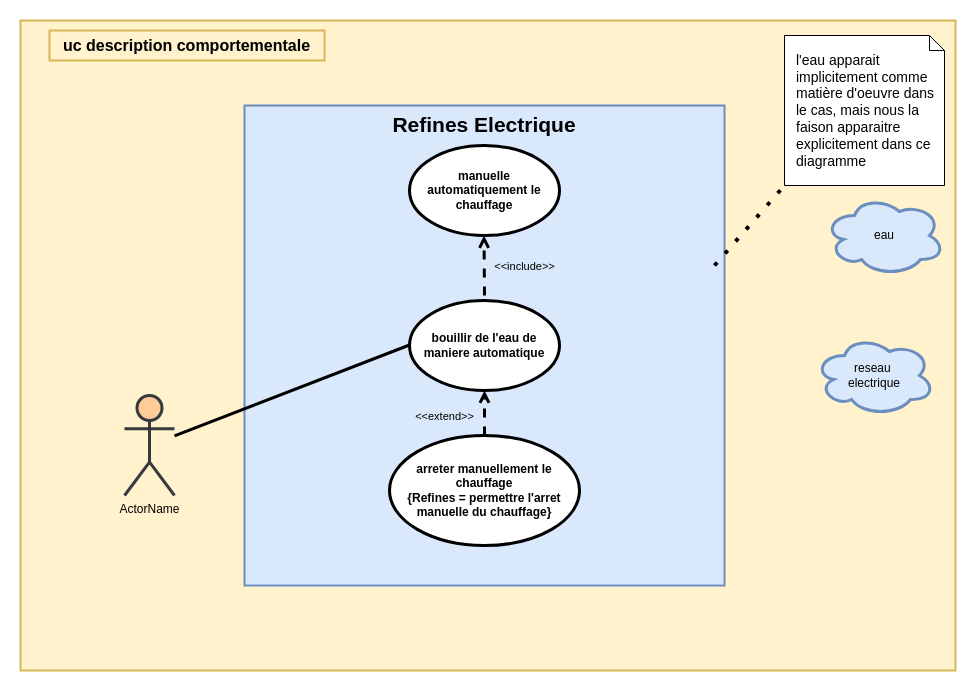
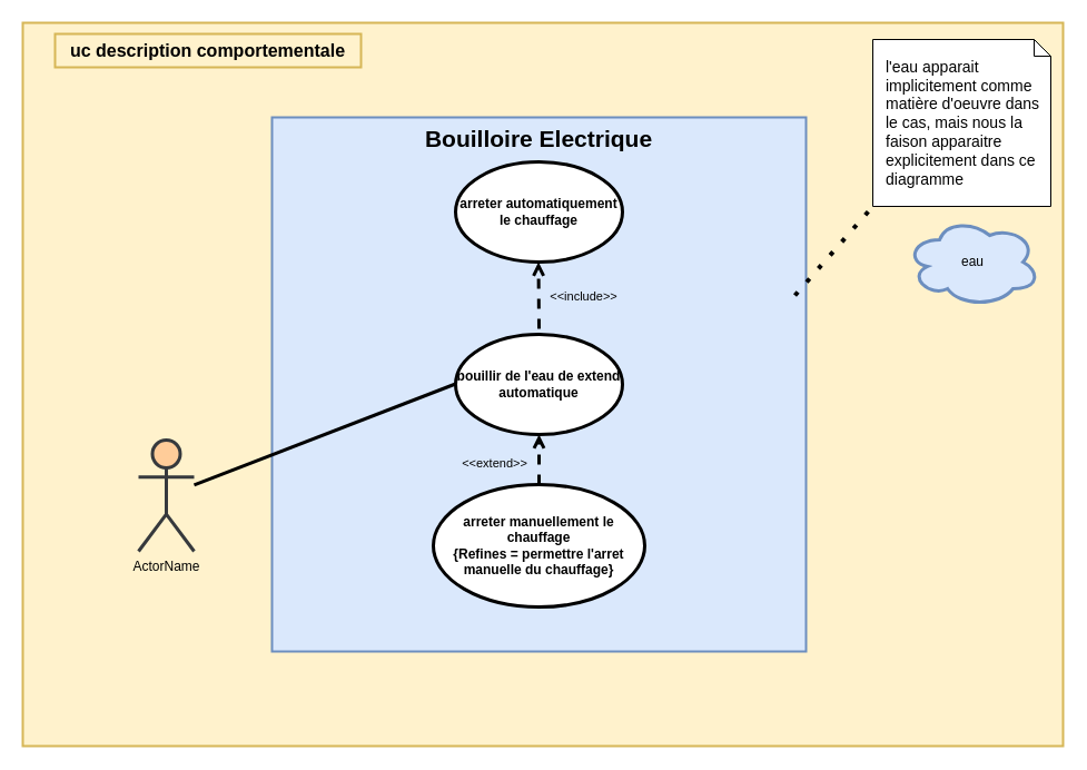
- <mxCell id="3" value="&lt;font style=&quot;font-size: 21px;&quot;&gt;Refines Electrique&lt;/font&gt;" style="shape=rect;html=1;verticalAlign=top;fontStyle=1;whiteSpace=wrap;align=center;fillColor=#dae8fc;strokeColor=#6c8ebf;strokeWidth=2;" parent="1" vertex="1"><mxGeometry x="244" y="105" width="480" height="480" as="geometry" /></mxCell>
+ <mxCell id="3" value="&lt;font style=&quot;font-size: 21px;&quot;&gt;Bouilloire Electrique&lt;/font&gt;" style="shape=rect;html=1;verticalAlign=top;fontStyle=1;whiteSpace=wrap;align=center;fillColor=#dae8fc;strokeColor=#6c8ebf;strokeWidth=2;" parent="1" vertex="1"><mxGeometry x="244" y="105" width="480" height="480" as="geometry" /></mxCell>
- <mxCell id="6" value="manuelle automatiquement le chauffage" style="shape=ellipse;html=1;strokeWidth=3;fontStyle=1;whiteSpace=wrap;align=center;perimeter=ellipsePerimeter;" parent="1" vertex="1"><mxGeometry x="409" y="145" width="150" height="90" as="geometry" /></mxCell>
+ <mxCell id="6" value="arreter automatiquement le chauffage" style="shape=ellipse;html=1;strokeWidth=3;fontStyle=1;whiteSpace=wrap;align=center;perimeter=ellipsePerimeter;" parent="1" vertex="1"><mxGeometry x="409" y="145" width="150" height="90" as="geometry" /></mxCell>
- <mxCell id="9" value="eau" style="ellipse;shape=cloud;whiteSpace=wrap;html=1;fillColor=#dae8fc;strokeColor=#6c8ebf;strokeWidth=3;" parent="1" vertex="1"><mxGeometry x="824" y="195" width="120" height="80" as="geometry" /></mxCell>
+ <mxCell id="9" value="eau" style="ellipse;shape=cloud;whiteSpace=wrap;html=1;fillColor=#dae8fc;strokeColor=#6c8ebf;strokeWidth=3;" parent="1" vertex="1"><mxGeometry x="814" y="195" width="120" height="80" as="geometry" /></mxCell>
- <mxCell id="4" value="bouillir de l'eau de maniere automatique" style="shape=ellipse;html=1;strokeWidth=3;fontStyle=1;whiteSpace=wrap;align=center;perimeter=ellipsePerimeter;" parent="1" vertex="1"><mxGeometry x="409" y="300" width="150" height="90" as="geometry" /></mxCell>
+ <mxCell id="4" value="bouillir de l'eau de extend automatique" style="shape=ellipse;html=1;strokeWidth=3;fontStyle=1;whiteSpace=wrap;align=center;perimeter=ellipsePerimeter;" parent="1" vertex="1"><mxGeometry x="409" y="300" width="150" height="90" as="geometry" /></mxCell>
- <mxCell id="10" value="reseau&amp;nbsp;&lt;div style=&quot;&quot;&gt;electrique&lt;/div&gt;" style="ellipse;shape=cloud;whiteSpace=wrap;html=1;strokeWidth=3;fillColor=#dae8fc;strokeColor=#6c8ebf;" parent="1" vertex="1"><mxGeometry x="814" y="335" width="120" height="80" as="geometry" /></mxCell>
